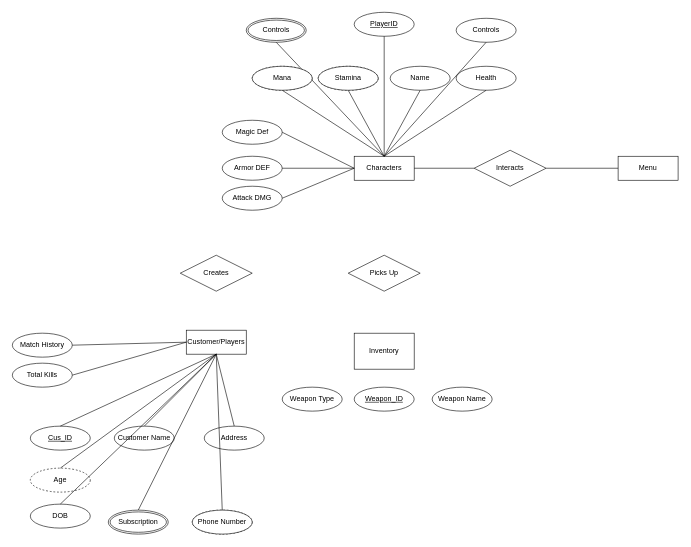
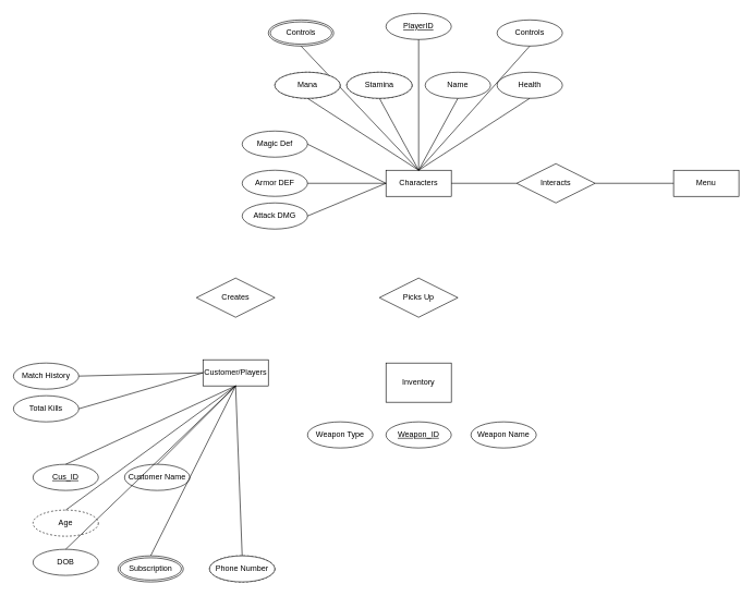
- <mxCell id="44" value="" style="endArrow=none;html=1;rounded=0;exitX=0.5;exitY=0;exitDx=0;exitDy=0;entryX=0.5;entryY=1;entryDx=0;entryDy=0;" edge="1" parent="1" source="33" target="5"><mxGeometry relative="1" as="geometry"><mxPoint x="800" y="530" as="sourcePoint" /><mxPoint x="960" y="530" as="targetPoint" /></mxGeometry></mxCell>
- <mxCell id="33" value="Address" style="ellipse;whiteSpace=wrap;html=1;align=center;" vertex="1" parent="1"><mxGeometry x="340" y="710" width="100" height="40" as="geometry" /></mxCell>
